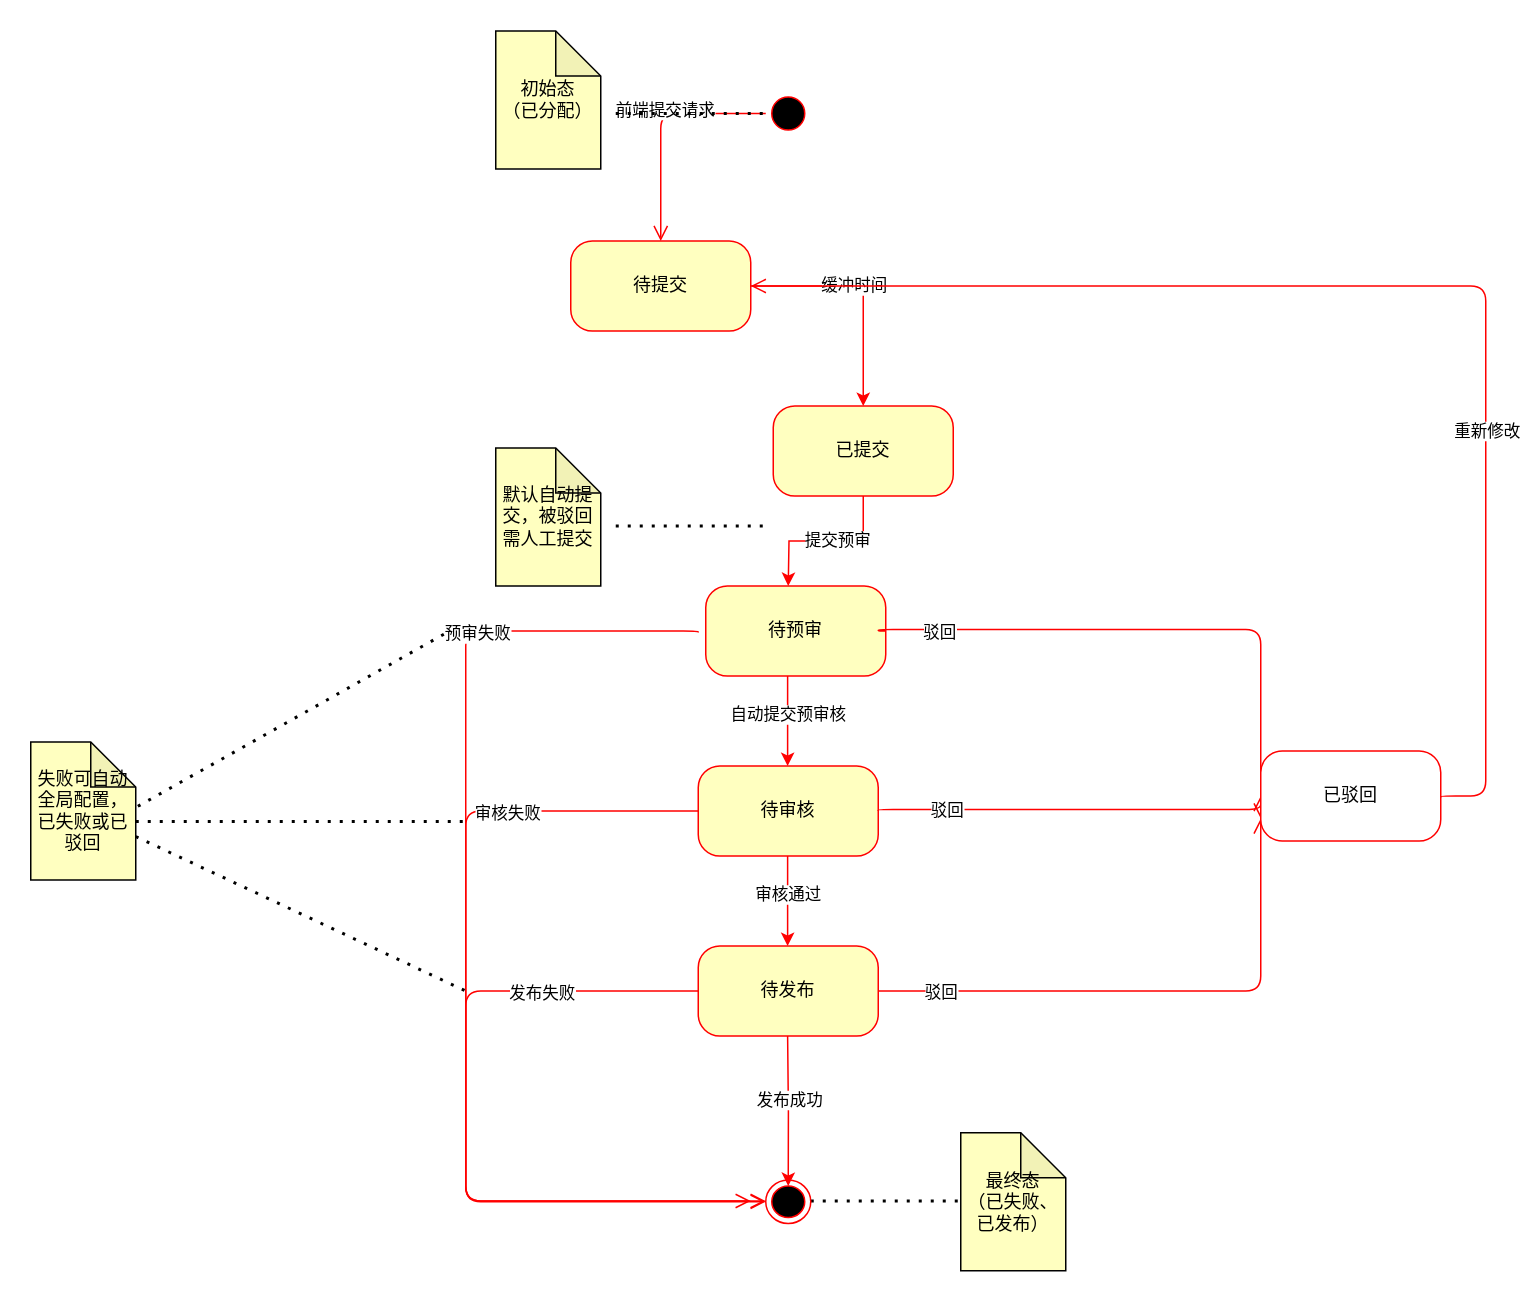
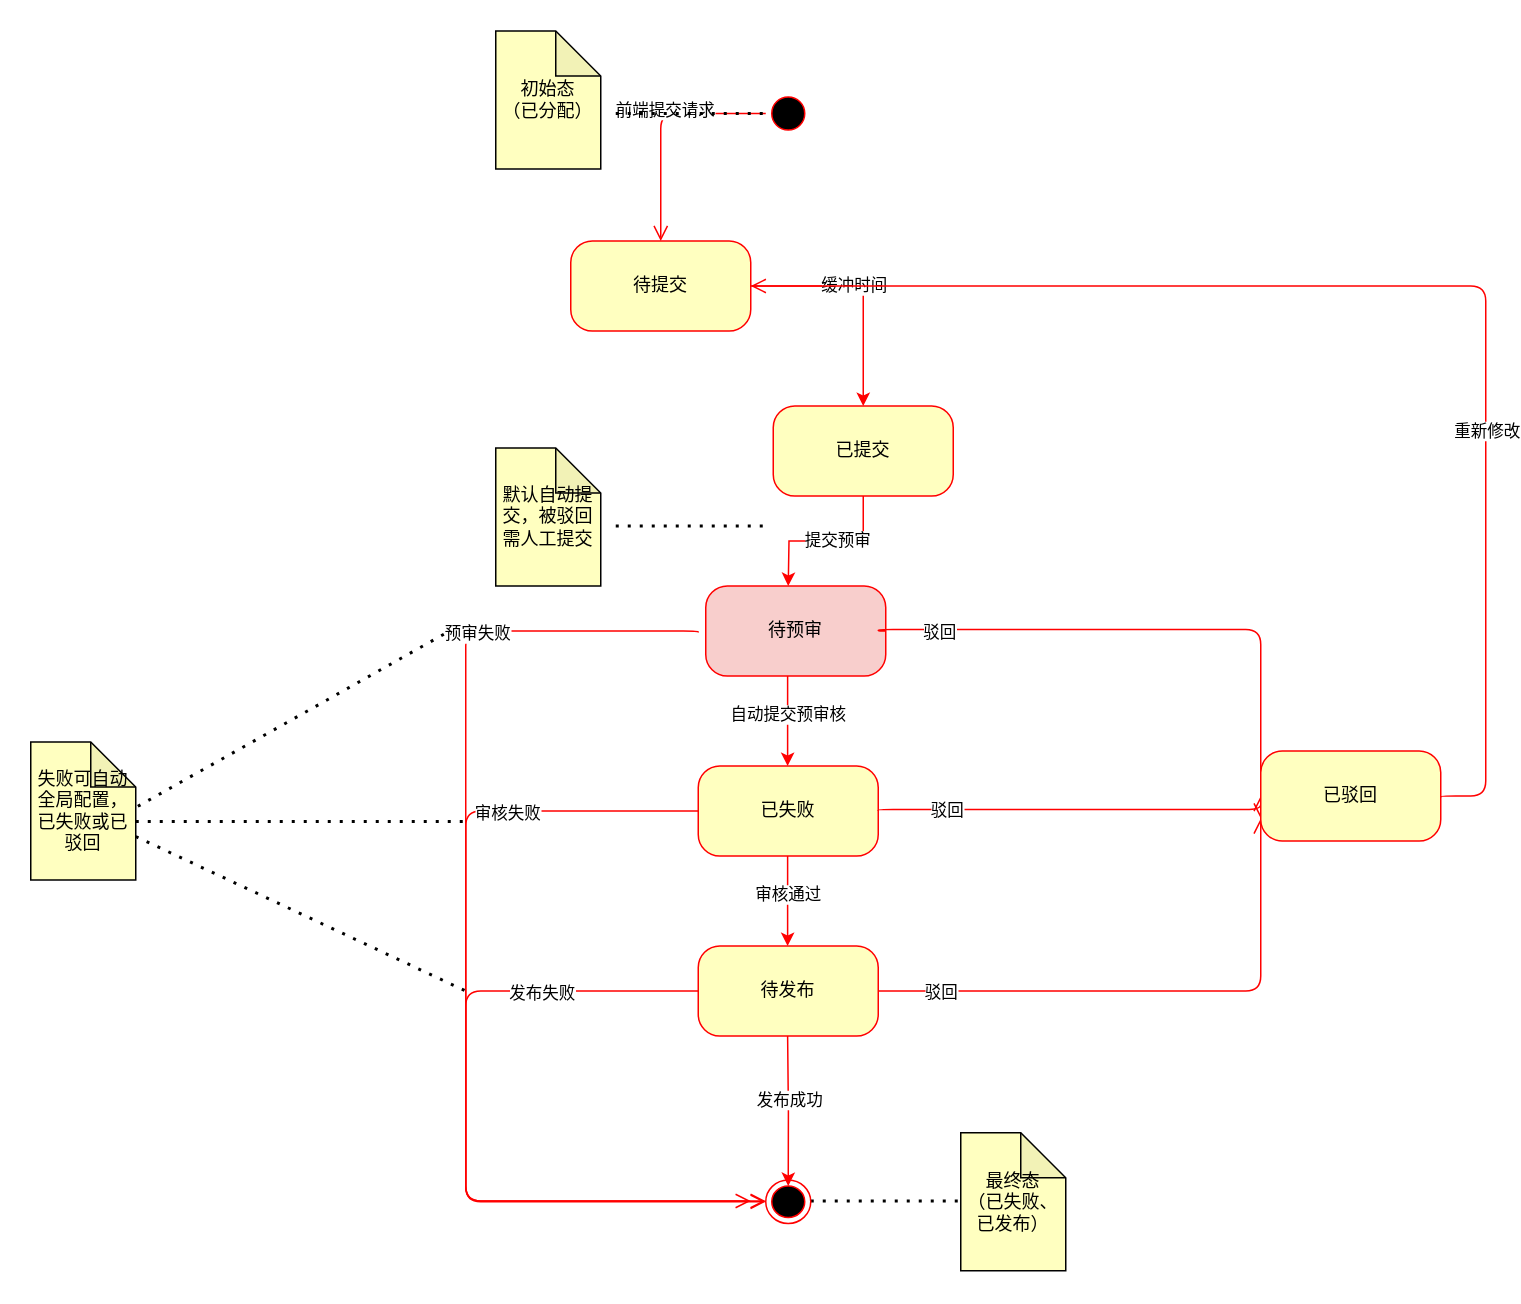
- <mxCell id="3" value="待预审" style="rounded=1;whiteSpace=wrap;html=1;arcSize=24;fillColor=#ffffc0;strokeColor=#ff0000;shadow=0;comic=0;labelBackgroundColor=none;fontFamily=Verdana;fontSize=12;fontColor=#000000;align=center;" parent="1" vertex="1"><mxGeometry x="470" width="120" height="60" as="geometry" y="390" /></mxCell>
+ <mxCell id="3" value="待预审" style="rounded=1;whiteSpace=wrap;html=1;arcSize=24;fillColor=#f8cecc;strokeColor=#ff0000;shadow=0;comic=0;labelBackgroundColor=none;fontFamily=Verdana;fontSize=12;fontColor=#000000;align=center;" parent="1" vertex="1"><mxGeometry x="470" width="120" height="60" as="geometry" y="390" /></mxCell>
- <mxCell id="28" value="已驳回" style="rounded=1;whiteSpace=wrap;html=1;arcSize=24;fillColor=#ffffff;strokeColor=#ff0000;shadow=0;comic=0;labelBackgroundColor=none;fontFamily=Verdana;fontSize=12;fontColor=#000000;align=center;" vertex="1" parent="1"><mxGeometry x="840" y="500" width="120" height="60" as="geometry" /></mxCell>
+ <mxCell id="28" value="已驳回" style="rounded=1;whiteSpace=wrap;html=1;arcSize=24;fillColor=#ffffc0;strokeColor=#ff0000;shadow=0;comic=0;labelBackgroundColor=none;fontFamily=Verdana;fontSize=12;fontColor=#000000;align=center;" vertex="1" parent="1"><mxGeometry x="840" y="500" width="120" height="60" as="geometry" /></mxCell>
- <mxCell id="16" value="待审核" style="rounded=1;whiteSpace=wrap;html=1;arcSize=24;fillColor=#ffffc0;strokeColor=#ff0000;shadow=0;comic=0;labelBackgroundColor=none;fontFamily=Verdana;fontSize=12;fontColor=#000000;align=center;" vertex="1" parent="1"><mxGeometry x="465" y="510" width="120" height="60" as="geometry" /></mxCell>
+ <mxCell id="16" value="已失败" style="rounded=1;whiteSpace=wrap;html=1;arcSize=24;fillColor=#ffffc0;strokeColor=#ff0000;shadow=0;comic=0;labelBackgroundColor=none;fontFamily=Verdana;fontSize=12;fontColor=#000000;align=center;" vertex="1" parent="1"><mxGeometry x="465" y="510" width="120" height="60" as="geometry" /></mxCell>
